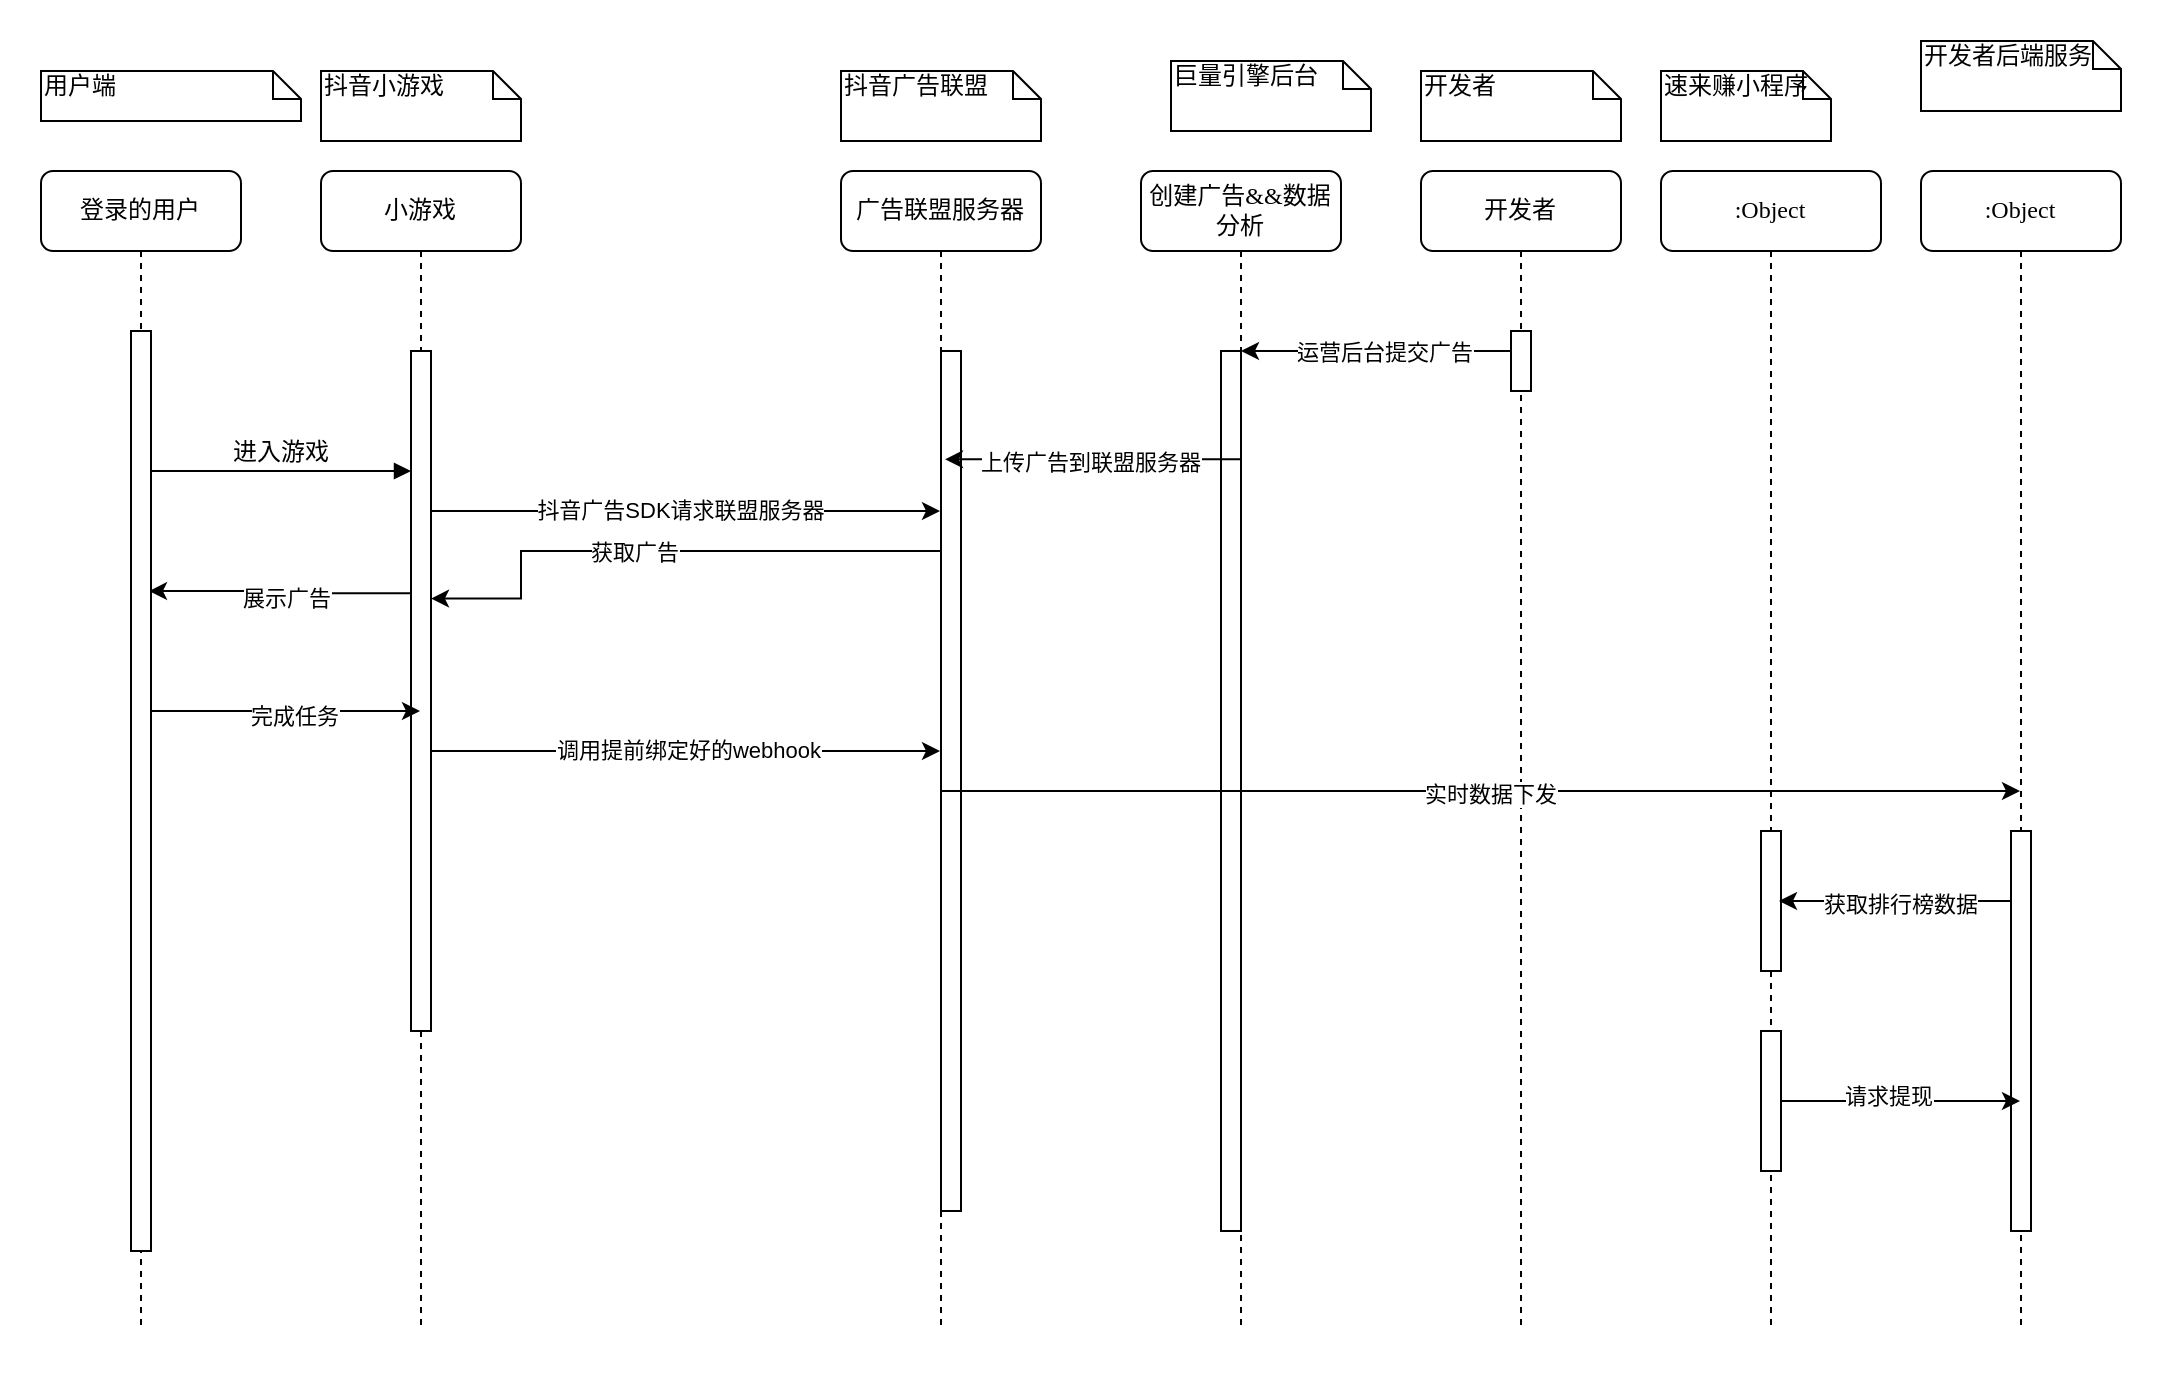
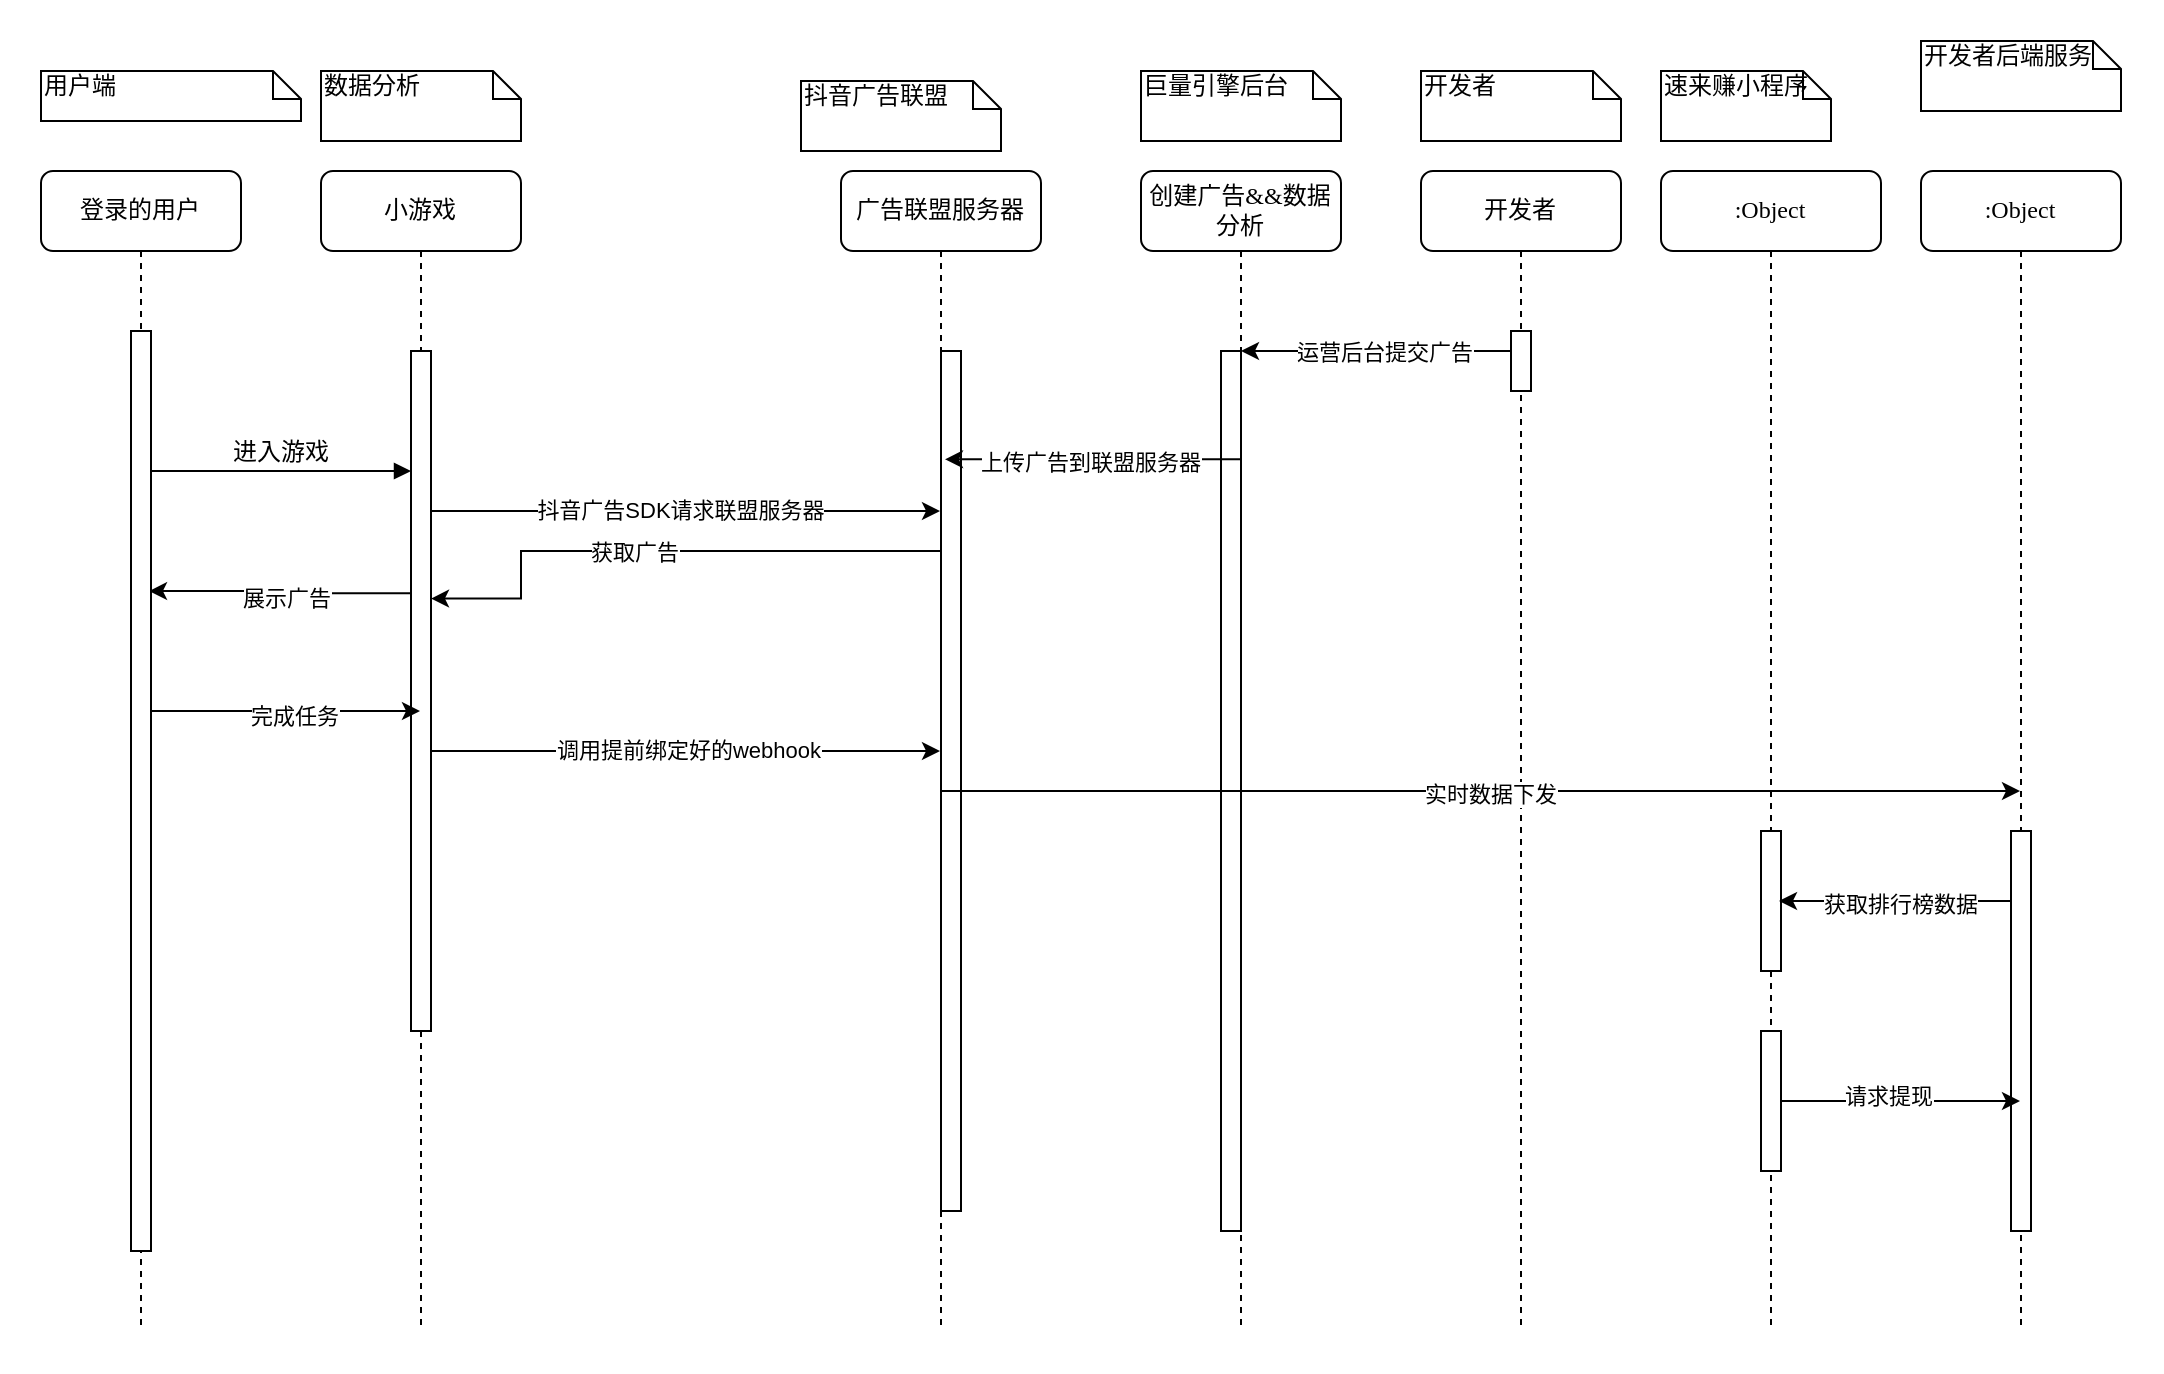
- <mxCell id="23" value="抖音小游戏" style="shape=note;whiteSpace=wrap;html=1;size=14;verticalAlign=top;align=left;spacingTop=-6;rounded=0;shadow=0;comic=0;labelBackgroundColor=none;strokeWidth=1;fontFamily=Verdana;fontSize=12" parent="1" vertex="1"><mxGeometry x="160" y="35" width="100" height="35" as="geometry" /></mxCell>
+ <mxCell id="23" value="数据分析" style="shape=note;whiteSpace=wrap;html=1;size=14;verticalAlign=top;align=left;spacingTop=-6;rounded=0;shadow=0;comic=0;labelBackgroundColor=none;strokeWidth=1;fontFamily=Verdana;fontSize=12" parent="1" vertex="1"><mxGeometry x="160" y="35" width="100" height="35" as="geometry" /></mxCell>
- <mxCell id="26" value="巨量引擎后台" style="shape=note;whiteSpace=wrap;html=1;size=14;verticalAlign=top;align=left;spacingTop=-6;rounded=0;shadow=0;comic=0;labelBackgroundColor=none;strokeWidth=1;fontFamily=Verdana;fontSize=12" parent="1" vertex="1"><mxGeometry x="585" y="30" width="100" height="35" as="geometry" /></mxCell>
+ <mxCell id="26" value="巨量引擎后台" style="shape=note;whiteSpace=wrap;html=1;size=14;verticalAlign=top;align=left;spacingTop=-6;rounded=0;shadow=0;comic=0;labelBackgroundColor=none;strokeWidth=1;fontFamily=Verdana;fontSize=12" parent="1" vertex="1"><mxGeometry x="570" y="35" width="100" height="35" as="geometry" /></mxCell>
- <mxCell id="30" value="抖音广告联盟" style="shape=note;whiteSpace=wrap;html=1;size=14;verticalAlign=top;align=left;spacingTop=-6;rounded=0;shadow=0;comic=0;labelBackgroundColor=none;strokeWidth=1;fontFamily=Verdana;fontSize=12" vertex="1" parent="1"><mxGeometry x="420" y="35" width="100" height="35" as="geometry" /></mxCell>
+ <mxCell id="30" value="抖音广告联盟" style="shape=note;whiteSpace=wrap;html=1;size=14;verticalAlign=top;align=left;spacingTop=-6;rounded=0;shadow=0;comic=0;labelBackgroundColor=none;strokeWidth=1;fontFamily=Verdana;fontSize=12" vertex="1" parent="1"><mxGeometry x="400" y="40" width="100" height="35" as="geometry" /></mxCell>
